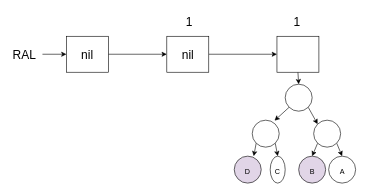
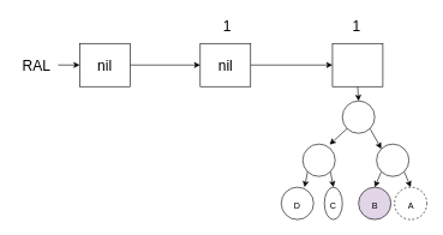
- <mxCell id="24" value="RAL" style="text;html=1;strokeColor=none;fillColor=none;align=center;verticalAlign=middle;whiteSpace=wrap;rounded=0;fontSize=20;" parent="1" vertex="1"><mxGeometry x="10" y="75" width="60" height="30" as="geometry" /></mxCell>
+ <mxCell id="24" value="RAL" style="text;html=1;strokeColor=none;fillColor=none;align=center;verticalAlign=middle;whiteSpace=wrap;rounded=0;fontSize=20;" parent="1" vertex="1"><mxGeometry x="20" y="75" width="60" height="30" as="geometry" /></mxCell>
- <mxCell id="19" value="&lt;font style=&quot;font-size: 12px&quot;&gt;D&lt;/font&gt;" style="ellipse;whiteSpace=wrap;html=1;aspect=fixed;fontSize=20;fillColor=#e1d5e7;" parent="1" vertex="1"><mxGeometry x="390" y="260" width="45" height="45" as="geometry" /></mxCell>
+ <mxCell id="19" value="&lt;font style=&quot;font-size: 12px&quot;&gt;D&lt;/font&gt;" style="ellipse;whiteSpace=wrap;html=1;aspect=fixed;fontSize=20;" parent="1" vertex="1"><mxGeometry x="390" y="260" width="45" height="45" as="geometry" /></mxCell>
- <mxCell id="22" value="&lt;font style=&quot;font-size: 12px&quot;&gt;A&lt;/font&gt;" style="ellipse;whiteSpace=wrap;html=1;aspect=fixed;fontSize=20;" parent="1" vertex="1"><mxGeometry x="547.5" y="260" width="45" height="45" as="geometry" /></mxCell>
+ <mxCell id="22" value="&lt;font style=&quot;font-size: 12px&quot;&gt;A&lt;/font&gt;" style="ellipse;whiteSpace=wrap;html=1;aspect=fixed;fontSize=20;dashed=1;" parent="1" vertex="1"><mxGeometry x="547.5" y="260" width="45" height="45" as="geometry" /></mxCell>
